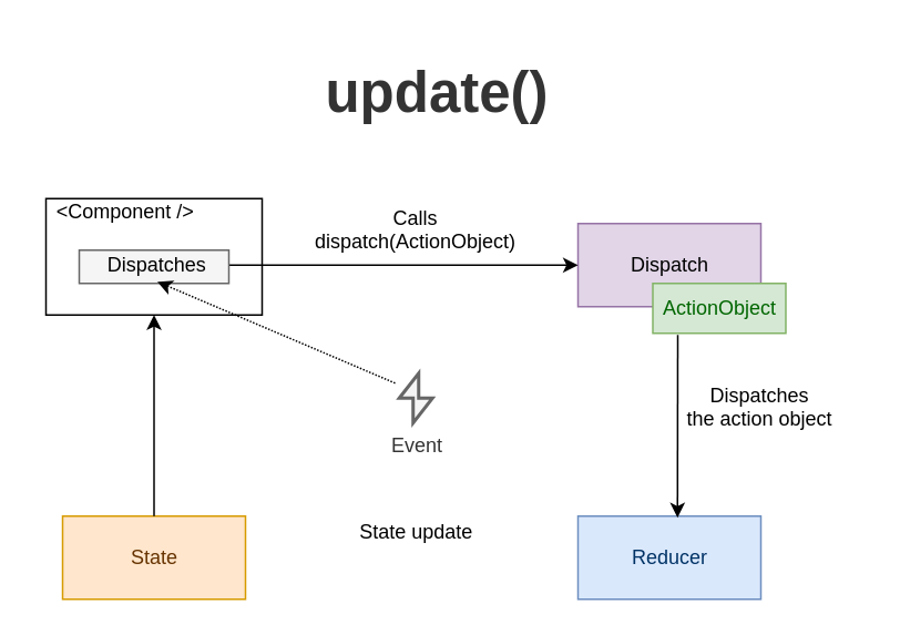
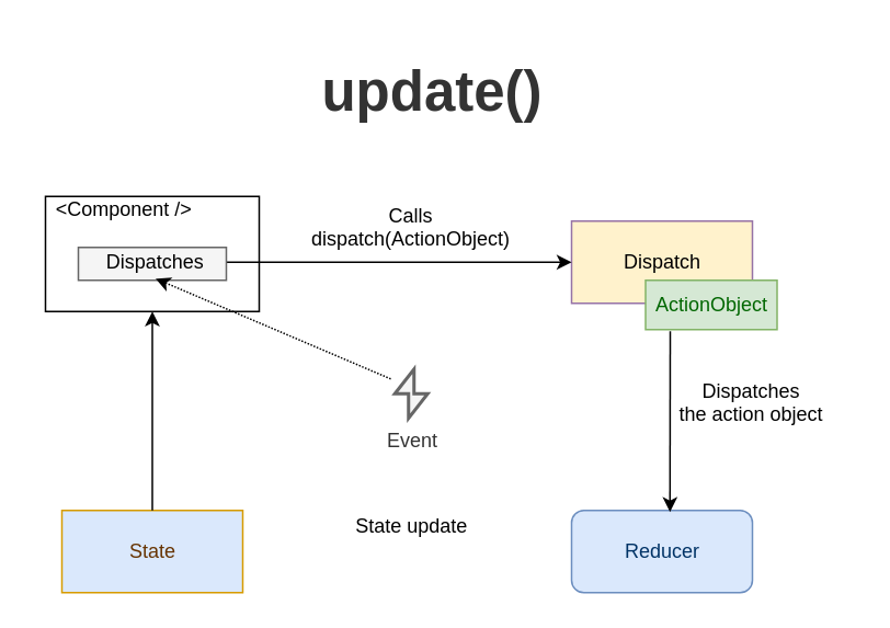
- <mxCell id="4" value="Dispatch" style="html=1;fillColor=#e1d5e7;strokeColor=#9673a6;" parent="1" vertex="1"><mxGeometry x="347" y="134" width="110" height="50" as="geometry" /></mxCell>
+ <mxCell id="4" value="Dispatch" style="html=1;fillColor=#fff2cc;strokeColor=#9673a6;" parent="1" vertex="1"><mxGeometry x="347" y="134" width="110" height="50" as="geometry" /></mxCell>
- <mxCell id="7" value="State" style="html=1;fillColor=#ffe6cc;strokeColor=#d79b00;fontColor=#663300;" parent="1" vertex="1"><mxGeometry x="37" y="310" width="110" height="50" as="geometry" /></mxCell>
+ <mxCell id="7" value="State" style="html=1;fillColor=#dae8fc;strokeColor=#d79b00;fontColor=#663300;" parent="1" vertex="1"><mxGeometry x="37" y="310" width="110" height="50" as="geometry" /></mxCell>
- <mxCell id="6" value="Reducer" style="html=1;fillColor=#dae8fc;strokeColor=#6c8ebf;fontColor=#003366;" parent="1" vertex="1"><mxGeometry x="347" y="310" width="110" height="50" as="geometry" /></mxCell>
+ <mxCell id="6" value="Reducer" style="html=1;fillColor=#dae8fc;strokeColor=#6c8ebf;fontColor=#003366;rounded=1;" parent="1" vertex="1"><mxGeometry x="347" y="310" width="110" height="50" as="geometry" /></mxCell>
